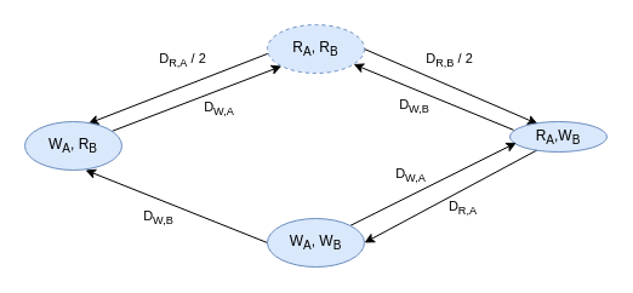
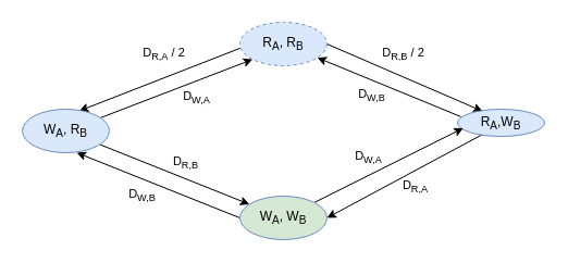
+ <mxCell id="9" value="D&lt;sub&gt;R,B&lt;/sub&gt;" style="edgeStyle=none;rounded=0;orthogonalLoop=1;jettySize=auto;html=1;" parent="1" source="10" target="13" edge="1"><mxGeometry x="0.075" y="13" relative="1" as="geometry"><mxPoint as="offset" /></mxGeometry></mxCell>
- <mxCell id="13" value="W&lt;sub&gt;A&lt;/sub&gt;, W&lt;sub&gt;B&lt;/sub&gt;" style="ellipse;whiteSpace=wrap;html=1;fillColor=#dae8fc;strokeColor=#6c8ebf;fontColor=default;" parent="1" vertex="1"><mxGeometry x="220" y="180" width="80" height="40" as="geometry" /></mxCell>
+ <mxCell id="13" value="W&lt;sub&gt;A&lt;/sub&gt;, W&lt;sub&gt;B&lt;/sub&gt;" style="ellipse;whiteSpace=wrap;html=1;fillColor=#d5e8d4;strokeColor=#6c8ebf;fontColor=default;" parent="1" vertex="1"><mxGeometry x="220" y="180" width="80" height="40" as="geometry" /></mxCell>
